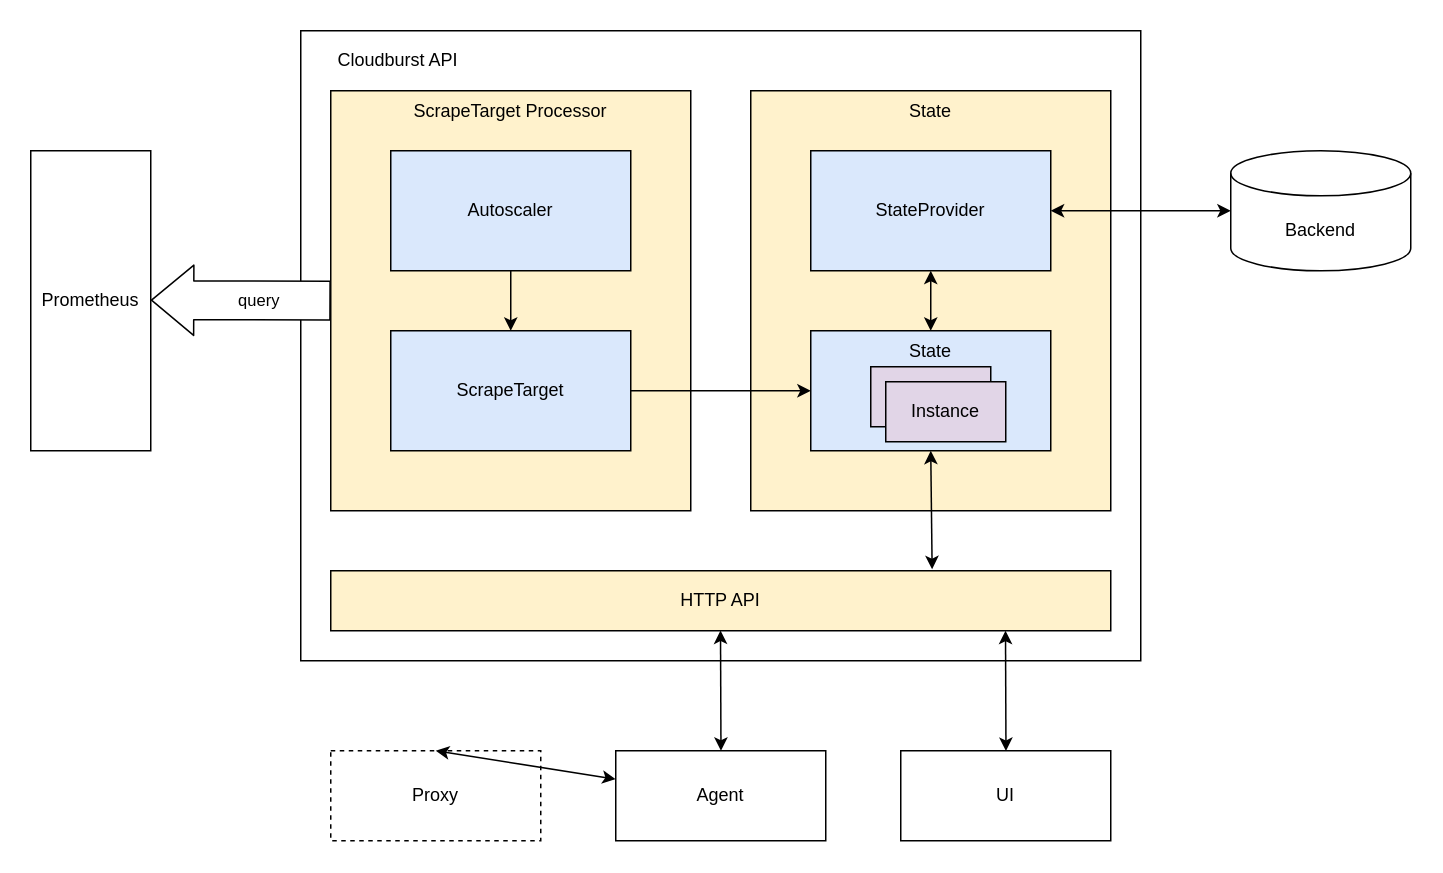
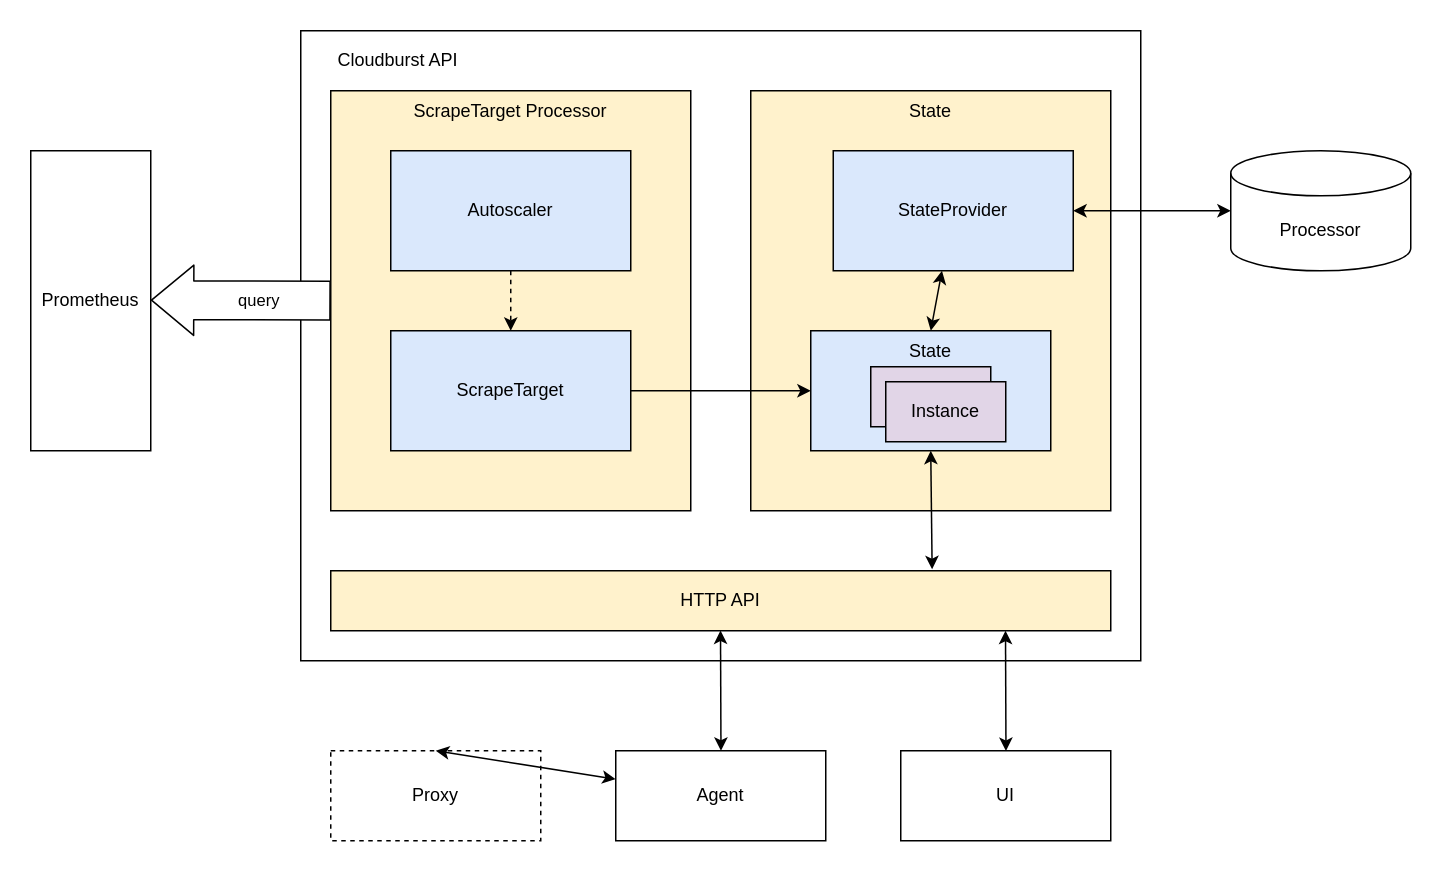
- <mxCell id="14" value="StateProvider" style="rounded=0;whiteSpace=wrap;html=1;fillColor=#dae8fc;" vertex="1" parent="1"><mxGeometry x="540" y="100" width="160" height="80" as="geometry" /></mxCell>
+ <mxCell id="14" value="StateProvider" style="rounded=0;whiteSpace=wrap;html=1;fillColor=#dae8fc;" vertex="1" parent="1"><mxGeometry x="555" y="100" width="160" height="80" as="geometry" /></mxCell>
- <mxCell id="17" value="Backend" style="shape=cylinder3;whiteSpace=wrap;html=1;boundedLbl=1;backgroundOutline=1;size=15;" vertex="1" parent="1"><mxGeometry x="820" y="100" width="120" height="80" as="geometry" /></mxCell>
+ <mxCell id="17" value="Processor" style="shape=cylinder3;whiteSpace=wrap;html=1;boundedLbl=1;backgroundOutline=1;size=15;" vertex="1" parent="1"><mxGeometry x="820" y="100" width="120" height="80" as="geometry" /></mxCell>
- <mxCell id="9" value="" style="endArrow=classic;html=1;exitX=0.5;exitY=1;exitDx=0;exitDy=0;entryX=0.5;entryY=0;entryDx=0;entryDy=0;" edge="1" parent="1" source="7" target="8"><mxGeometry width="50" height="50" relative="1" as="geometry"><mxPoint x="500" y="250" as="sourcePoint" /><mxPoint x="550" y="200" as="targetPoint" /></mxGeometry></mxCell>
+ <mxCell id="9" value="" style="endArrow=classic;html=1;exitX=0.5;exitY=1;exitDx=0;exitDy=0;entryX=0.5;entryY=0;entryDx=0;entryDy=0;dashed=1;" edge="1" parent="1" source="7" target="8"><mxGeometry width="50" height="50" relative="1" as="geometry"><mxPoint x="500" y="250" as="sourcePoint" /><mxPoint x="550" y="200" as="targetPoint" /></mxGeometry></mxCell>
